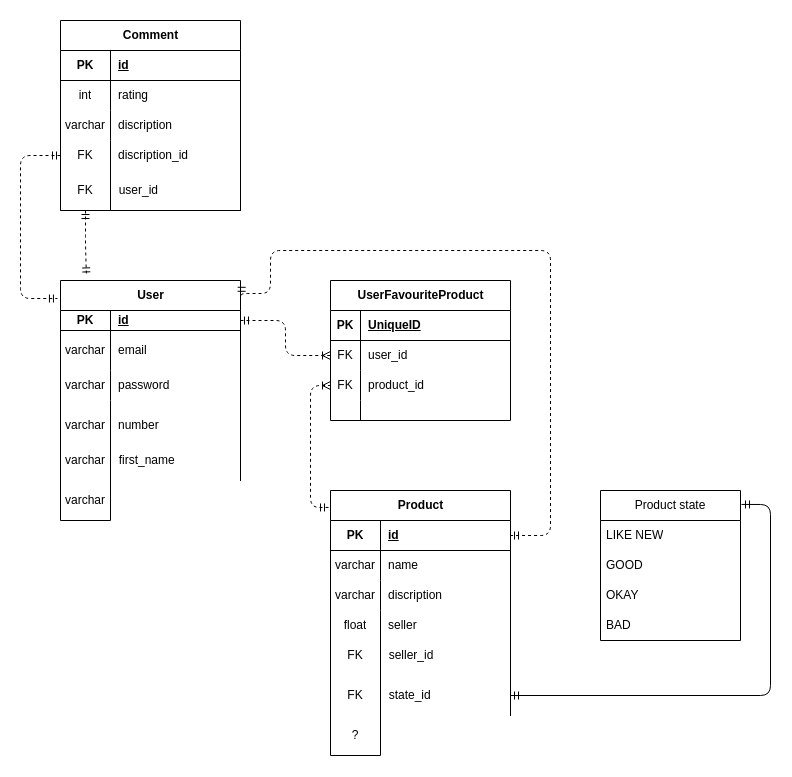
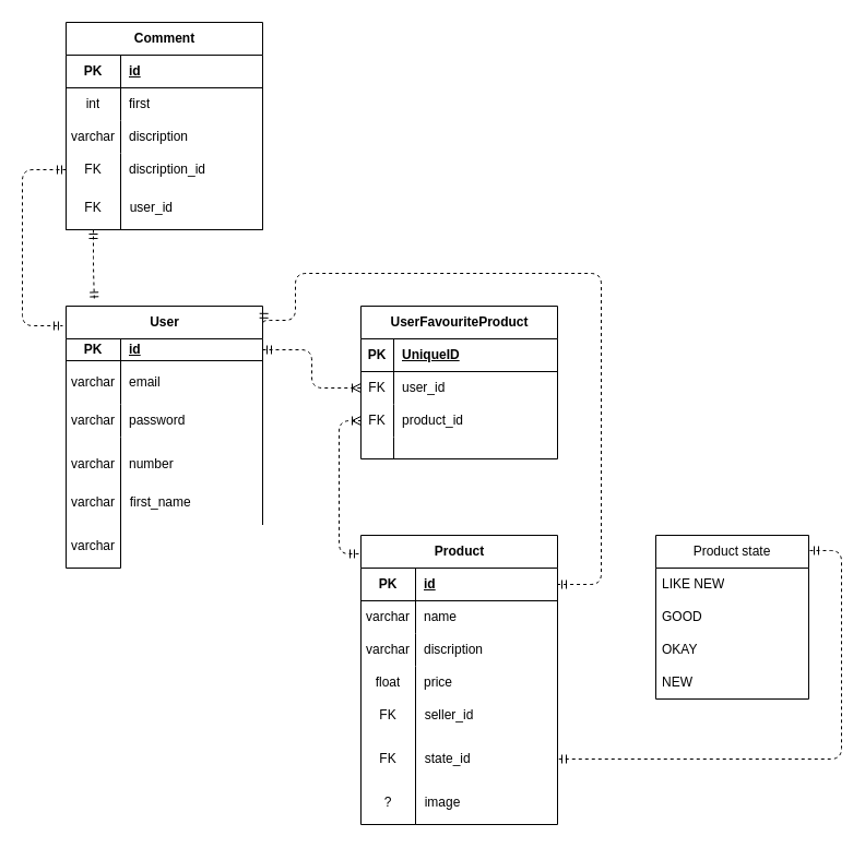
- <mxCell id="22" value="rating" style="shape=partialRectangle;connectable=1;fillColor=none;top=0;left=0;bottom=0;right=0;align=left;spacingLeft=6;overflow=hidden;whiteSpace=wrap;html=1;movable=1;resizable=1;rotatable=1;deletable=1;editable=1;locked=0;" parent="20" vertex="1"><mxGeometry x="50" width="130" height="30" as="geometry"><mxRectangle width="130" height="30" as="alternateBounds" /></mxGeometry></mxCell>
+ <mxCell id="22" value="first" style="shape=partialRectangle;connectable=1;fillColor=none;top=0;left=0;bottom=0;right=0;align=left;spacingLeft=6;overflow=hidden;whiteSpace=wrap;html=1;movable=1;resizable=1;rotatable=1;deletable=1;editable=1;locked=0;" parent="20" vertex="1"><mxGeometry x="50" width="130" height="30" as="geometry"><mxRectangle width="130" height="30" as="alternateBounds" /></mxGeometry></mxCell>
- <mxCell id="41" value="seller" style="shape=partialRectangle;connectable=0;fillColor=none;top=0;left=0;bottom=0;right=0;align=left;spacingLeft=6;overflow=hidden;whiteSpace=wrap;html=1;" parent="39" vertex="1"><mxGeometry x="50" width="130" height="30" as="geometry"><mxRectangle width="130" height="30" as="alternateBounds" /></mxGeometry></mxCell>
+ <mxCell id="41" value="price" style="shape=partialRectangle;connectable=0;fillColor=none;top=0;left=0;bottom=0;right=0;align=left;spacingLeft=6;overflow=hidden;whiteSpace=wrap;html=1;" parent="39" vertex="1"><mxGeometry x="50" width="130" height="30" as="geometry"><mxRectangle width="130" height="30" as="alternateBounds" /></mxGeometry></mxCell>
- <mxCell id="63" value="BAD" style="text;strokeColor=none;fillColor=none;align=left;verticalAlign=middle;spacingLeft=4;spacingRight=4;overflow=hidden;points=[[0,0.5],[1,0.5]];portConstraint=eastwest;rotatable=0;whiteSpace=wrap;html=1;" parent="59" vertex="1"><mxGeometry y="120" width="140" height="30" as="geometry" /></mxCell>
+ <mxCell id="63" value="NEW" style="text;strokeColor=none;fillColor=none;align=left;verticalAlign=middle;spacingLeft=4;spacingRight=4;overflow=hidden;points=[[0,0.5],[1,0.5]];portConstraint=eastwest;rotatable=0;whiteSpace=wrap;html=1;" parent="59" vertex="1"><mxGeometry y="120" width="140" height="30" as="geometry" /></mxCell>
- <mxCell id="64" style="edgeStyle=orthogonalEdgeStyle;html=1;entryX=1;entryY=0.5;dashed=0;labelBackgroundColor=none;startArrow=ERmandOne;endArrow=ERmandOne;fontFamily=Verdana;fontSize=12;align=left;endFill=0;entryDx=0;entryDy=0;exitX=1.007;exitY=0.093;exitDx=0;exitDy=0;exitPerimeter=0;" parent="1" source="59" target="65" edge="1"><mxGeometry relative="1" as="geometry"><mxPoint x="570" y="400" as="sourcePoint" /><mxPoint x="570" y="440" as="targetPoint" /><Array as="points"><mxPoint x="770" y="504" /><mxPoint x="770" y="695" /></Array></mxGeometry></mxCell>
+ <mxCell id="64" style="edgeStyle=orthogonalEdgeStyle;html=1;entryX=1;entryY=0.5;dashed=1;labelBackgroundColor=none;startArrow=ERmandOne;endArrow=ERmandOne;fontFamily=Verdana;fontSize=12;align=left;endFill=0;entryDx=0;entryDy=0;exitX=1.007;exitY=0.093;exitDx=0;exitDy=0;exitPerimeter=0;" parent="1" source="59" target="65" edge="1"><mxGeometry relative="1" as="geometry"><mxPoint x="570" y="400" as="sourcePoint" /><mxPoint x="570" y="440" as="targetPoint" /><Array as="points"><mxPoint x="770" y="504" /><mxPoint x="770" y="695" /></Array></mxGeometry></mxCell>
+ <mxCell id="72" value="&amp;nbsp; image" style="shape=partialRectangle;connectable=1;top=0;left=1;bottom=1;right=1;editable=1;overflow=hidden;whiteSpace=wrap;html=1;perimeterSpacing=0;shadow=0;labelBorderColor=none;movable=1;resizable=1;rotatable=1;deletable=1;locked=0;align=left;fillColor=none;" parent="1" vertex="1"><mxGeometry x="380" y="715" width="130" height="40" as="geometry"><mxRectangle width="50" height="30" as="alternateBounds" /></mxGeometry></mxCell>
